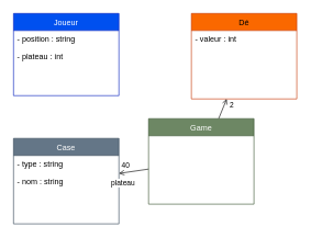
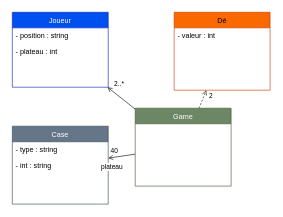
+ <mxCell id="10" style="edgeStyle=none;html=1;endArrow=open;endFill=0;" edge="1" parent="1" source="17" target="7"><mxGeometry relative="1" as="geometry" /></mxCell>
+ <mxCell id="11" value="2..*" style="edgeLabel;html=1;align=center;verticalAlign=middle;resizable=0;points=[];" vertex="1" connectable="0" parent="10"><mxGeometry x="0.647" y="-1" relative="1" as="geometry"><mxPoint x="10" y="-11" as="offset" /></mxGeometry></mxCell>
- <mxCell id="12" style="edgeStyle=none;html=1;endArrow=open;endFill=0;" edge="1" parent="1" source="17" target="5"><mxGeometry relative="1" as="geometry" /></mxCell>
+ <mxCell id="12" style="edgeStyle=none;html=1;endArrow=open;endFill=0;dashed=1;" edge="1" parent="1" source="17" target="5"><mxGeometry relative="1" as="geometry" /></mxCell>
- <mxCell id="4" value="- nom : string" style="text;align=left;verticalAlign=top;spacingLeft=4;spacingRight=4;overflow=hidden;rotatable=0;points=[[0,0.5],[1,0.5]];portConstraint=eastwest;rounded=0;shadow=0;html=0;" parent="2" vertex="1"><mxGeometry y="52" width="160" height="26" as="geometry" /></mxCell>
+ <mxCell id="4" value="- int : string" style="text;align=left;verticalAlign=top;spacingLeft=4;spacingRight=4;overflow=hidden;rotatable=0;points=[[0,0.5],[1,0.5]];portConstraint=eastwest;rounded=0;shadow=0;html=0;" parent="2" vertex="1"><mxGeometry y="52" width="160" height="26" as="geometry" /></mxCell>
